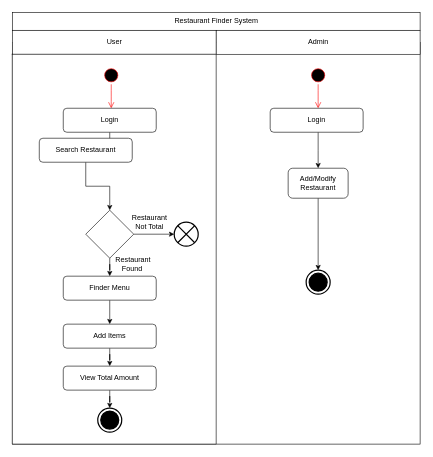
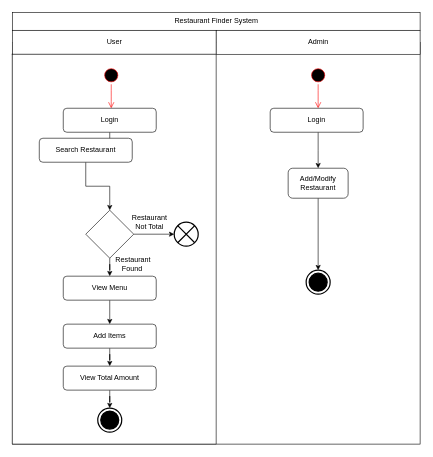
- <mxCell id="22" value="Finder Menu" style="shape=rect;html=1;rounded=1;whiteSpace=wrap;align=center;" vertex="1" parent="1"><mxGeometry x="105" y="460" width="155" height="40" as="geometry" /></mxCell>
+ <mxCell id="22" value="View Menu" style="shape=rect;html=1;rounded=1;whiteSpace=wrap;align=center;" vertex="1" parent="1"><mxGeometry x="105" y="460" width="155" height="40" as="geometry" /></mxCell>
